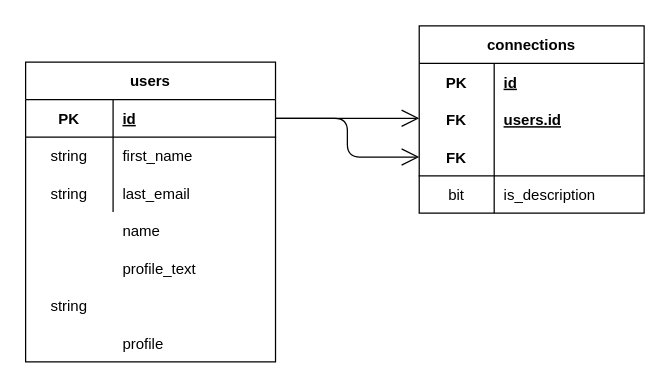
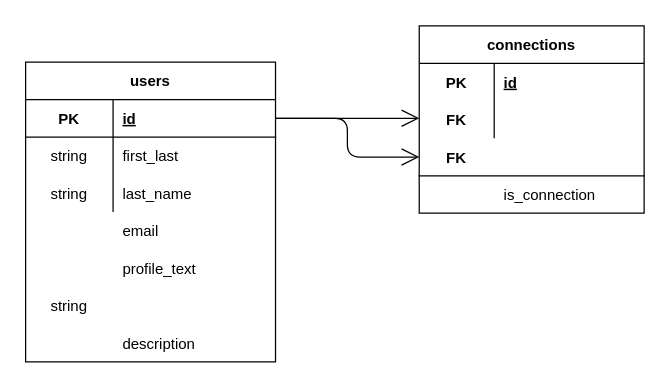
- <mxCell id="33" value="users.id" style="shape=partialRectangle;connectable=0;fillColor=none;top=0;left=0;bottom=0;right=0;align=left;spacingLeft=6;fontStyle=5;overflow=hidden;rounded=0;sketch=0;" vertex="1" parent="18"><mxGeometry x="60" y="60" width="120" height="30" as="geometry"><mxRectangle width="120" height="30" as="alternateBounds" /></mxGeometry></mxCell>
- <mxCell id="9" value="first_name" style="shape=partialRectangle;connectable=0;fillColor=none;top=0;left=0;bottom=0;right=0;align=left;spacingLeft=6;overflow=hidden;rounded=0;sketch=0;" vertex="1" parent="7"><mxGeometry x="70" width="130" height="30" as="geometry"><mxRectangle width="130" height="30" as="alternateBounds" /></mxGeometry></mxCell>
+ <mxCell id="9" value="first_last" style="shape=partialRectangle;connectable=0;fillColor=none;top=0;left=0;bottom=0;right=0;align=left;spacingLeft=6;overflow=hidden;rounded=0;sketch=0;" vertex="1" parent="7"><mxGeometry x="70" width="130" height="30" as="geometry"><mxRectangle width="130" height="30" as="alternateBounds" /></mxGeometry></mxCell>
- <mxCell id="12" value="last_email" style="shape=partialRectangle;connectable=0;fillColor=none;top=0;left=0;bottom=0;right=0;align=left;spacingLeft=6;overflow=hidden;rounded=0;sketch=0;" vertex="1" parent="10"><mxGeometry x="70" width="130" height="30" as="geometry"><mxRectangle width="130" height="30" as="alternateBounds" /></mxGeometry></mxCell>
+ <mxCell id="12" value="last_name" style="shape=partialRectangle;connectable=0;fillColor=none;top=0;left=0;bottom=0;right=0;align=left;spacingLeft=6;overflow=hidden;rounded=0;sketch=0;" vertex="1" parent="10"><mxGeometry x="70" width="130" height="30" as="geometry"><mxRectangle width="130" height="30" as="alternateBounds" /></mxGeometry></mxCell>
- <mxCell id="29" value="bit" style="shape=partialRectangle;connectable=0;fillColor=none;top=0;left=0;bottom=0;right=0;editable=1;overflow=hidden;rounded=0;sketch=0;" vertex="1" parent="28"><mxGeometry width="60" height="30" as="geometry"><mxRectangle width="60" height="30" as="alternateBounds" /></mxGeometry></mxCell>
- <mxCell id="31" value="is_description" style="shape=partialRectangle;connectable=0;fillColor=none;top=0;left=0;bottom=0;right=0;align=left;spacingLeft=6;overflow=hidden;rounded=0;sketch=0;" vertex="1" parent="18"><mxGeometry x="60" y="120" width="120" height="30" as="geometry"><mxRectangle width="120" height="30" as="alternateBounds" /></mxGeometry></mxCell>
+ <mxCell id="31" value="is_connection" style="shape=partialRectangle;connectable=0;fillColor=none;top=0;left=0;bottom=0;right=0;align=left;spacingLeft=6;overflow=hidden;rounded=0;sketch=0;" vertex="1" parent="18"><mxGeometry x="60" y="120" width="120" height="30" as="geometry"><mxRectangle width="120" height="30" as="alternateBounds" /></mxGeometry></mxCell>
- <mxCell id="14" value="name" style="shape=partialRectangle;connectable=0;fillColor=none;top=0;left=0;bottom=0;right=0;align=left;spacingLeft=6;overflow=hidden;rounded=0;sketch=0;" vertex="1" parent="13"><mxGeometry x="70" width="130" height="30" as="geometry"><mxRectangle width="130" height="30" as="alternateBounds" /></mxGeometry></mxCell>
+ <mxCell id="14" value="email" style="shape=partialRectangle;connectable=0;fillColor=none;top=0;left=0;bottom=0;right=0;align=left;spacingLeft=6;overflow=hidden;rounded=0;sketch=0;" vertex="1" parent="13"><mxGeometry x="70" width="130" height="30" as="geometry"><mxRectangle width="130" height="30" as="alternateBounds" /></mxGeometry></mxCell>
- <mxCell id="16" value="profile" style="shape=partialRectangle;connectable=0;fillColor=none;top=0;left=0;bottom=0;right=0;align=left;spacingLeft=6;overflow=hidden;rounded=0;sketch=0;" vertex="1" parent="2"><mxGeometry x="70" y="210" width="130" height="30" as="geometry"><mxRectangle width="150" height="30" as="alternateBounds" /></mxGeometry></mxCell>
+ <mxCell id="16" value="description" style="shape=partialRectangle;connectable=0;fillColor=none;top=0;left=0;bottom=0;right=0;align=left;spacingLeft=6;overflow=hidden;rounded=0;sketch=0;" vertex="1" parent="2"><mxGeometry x="70" y="210" width="130" height="30" as="geometry"><mxRectangle width="150" height="30" as="alternateBounds" /></mxGeometry></mxCell>
